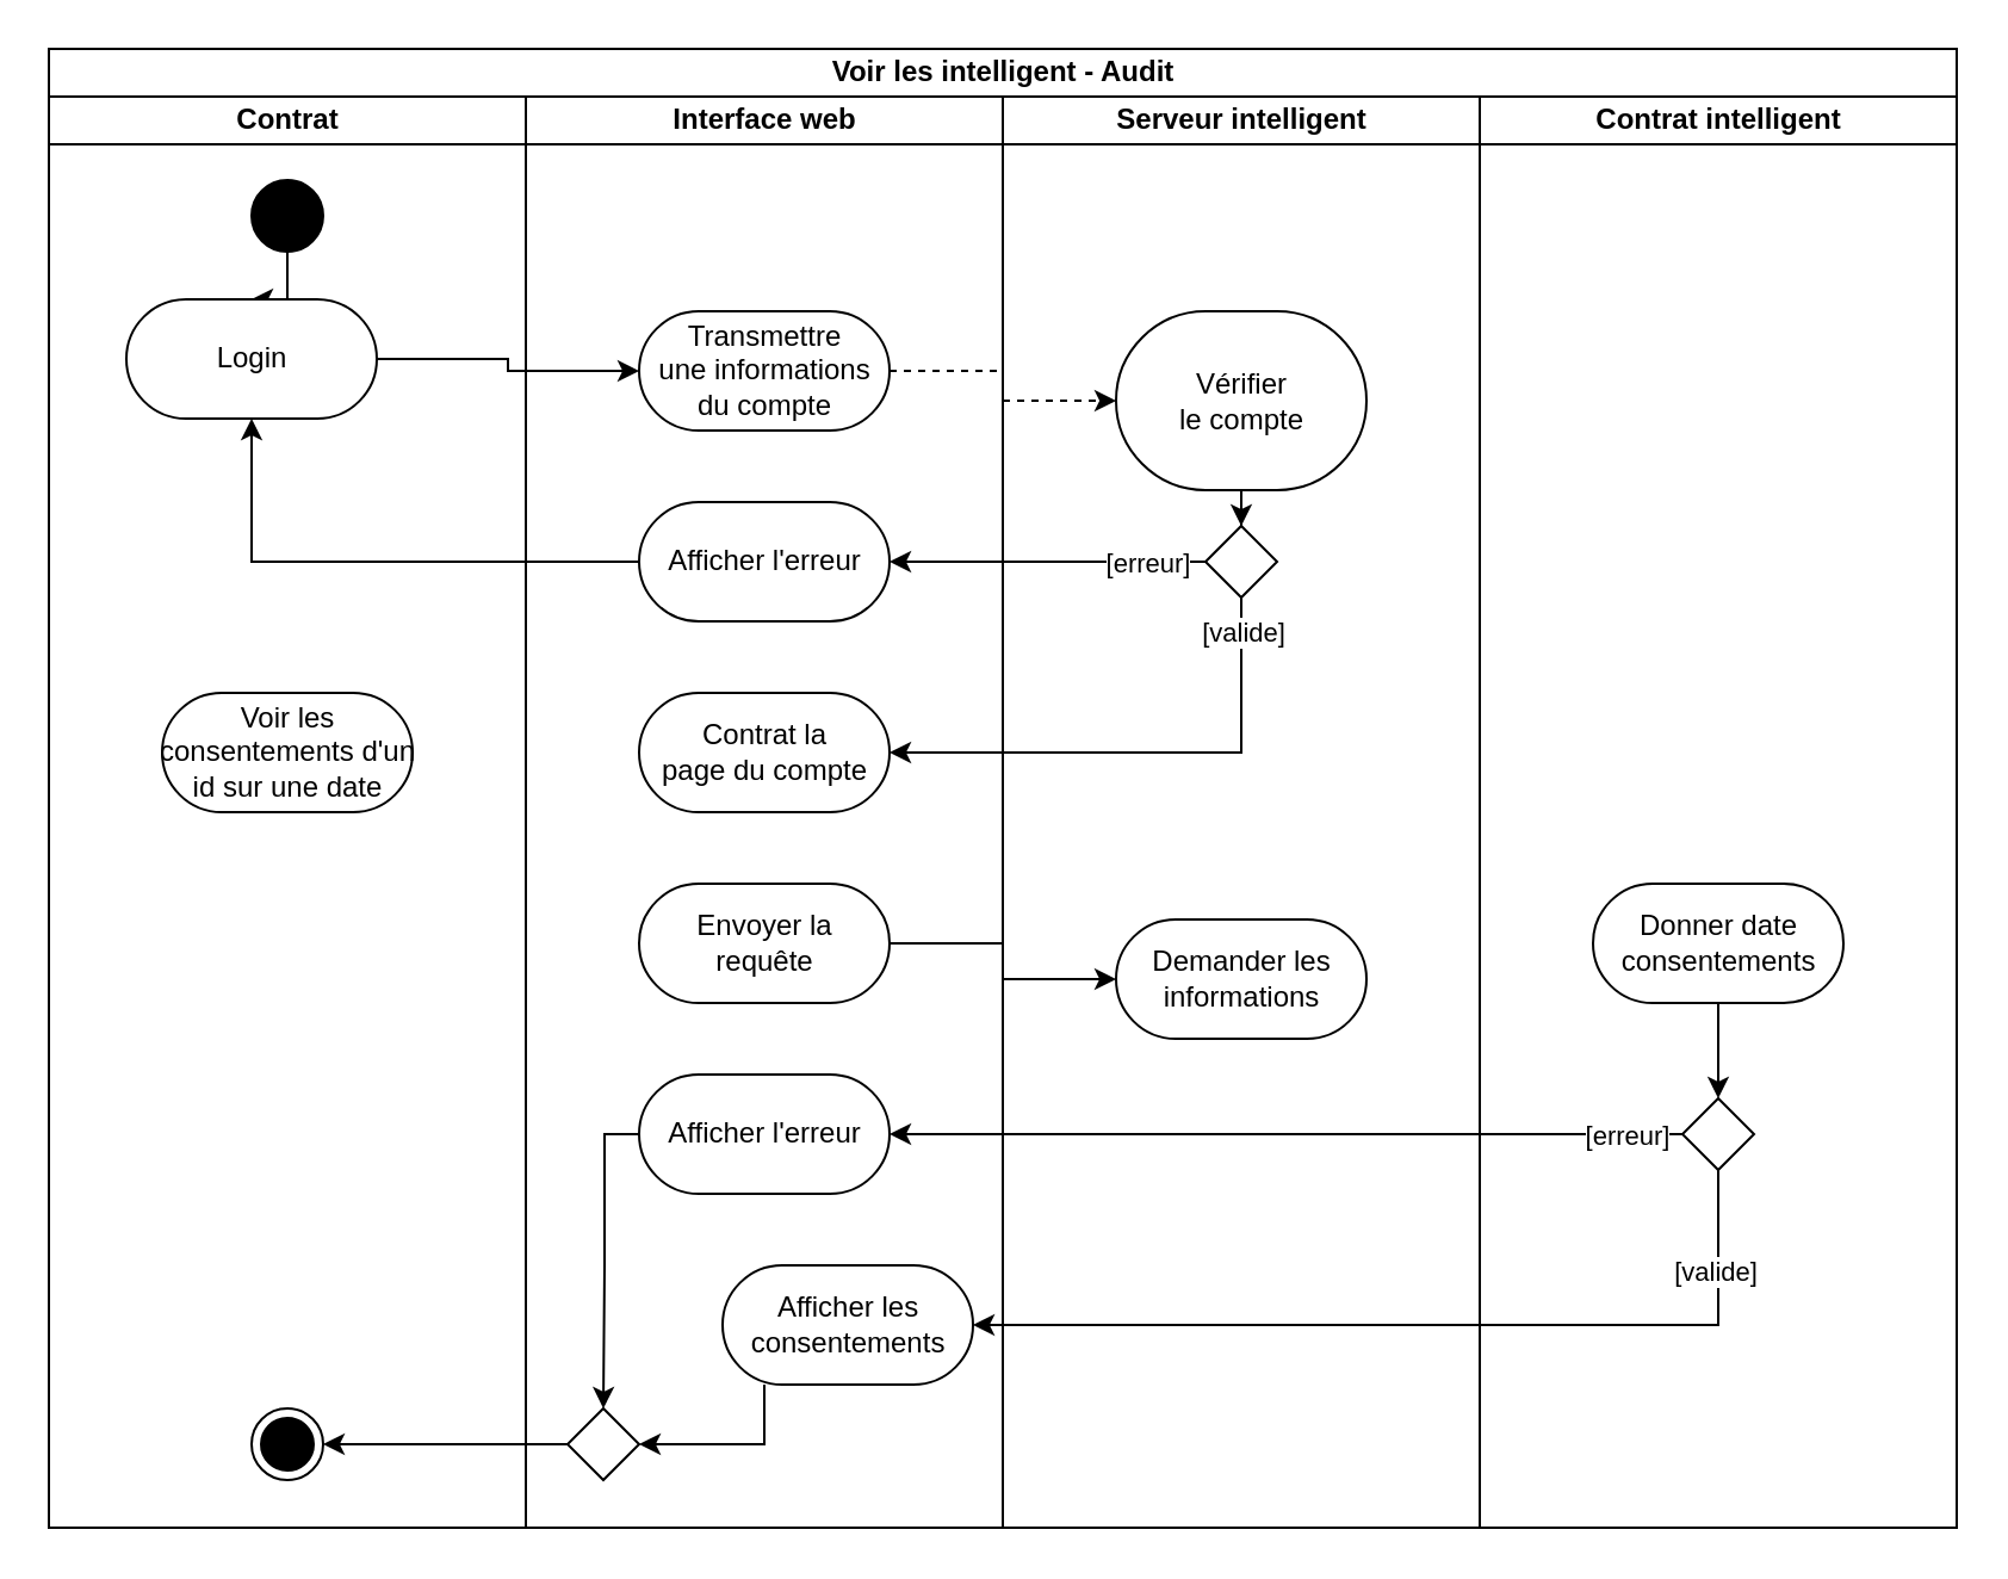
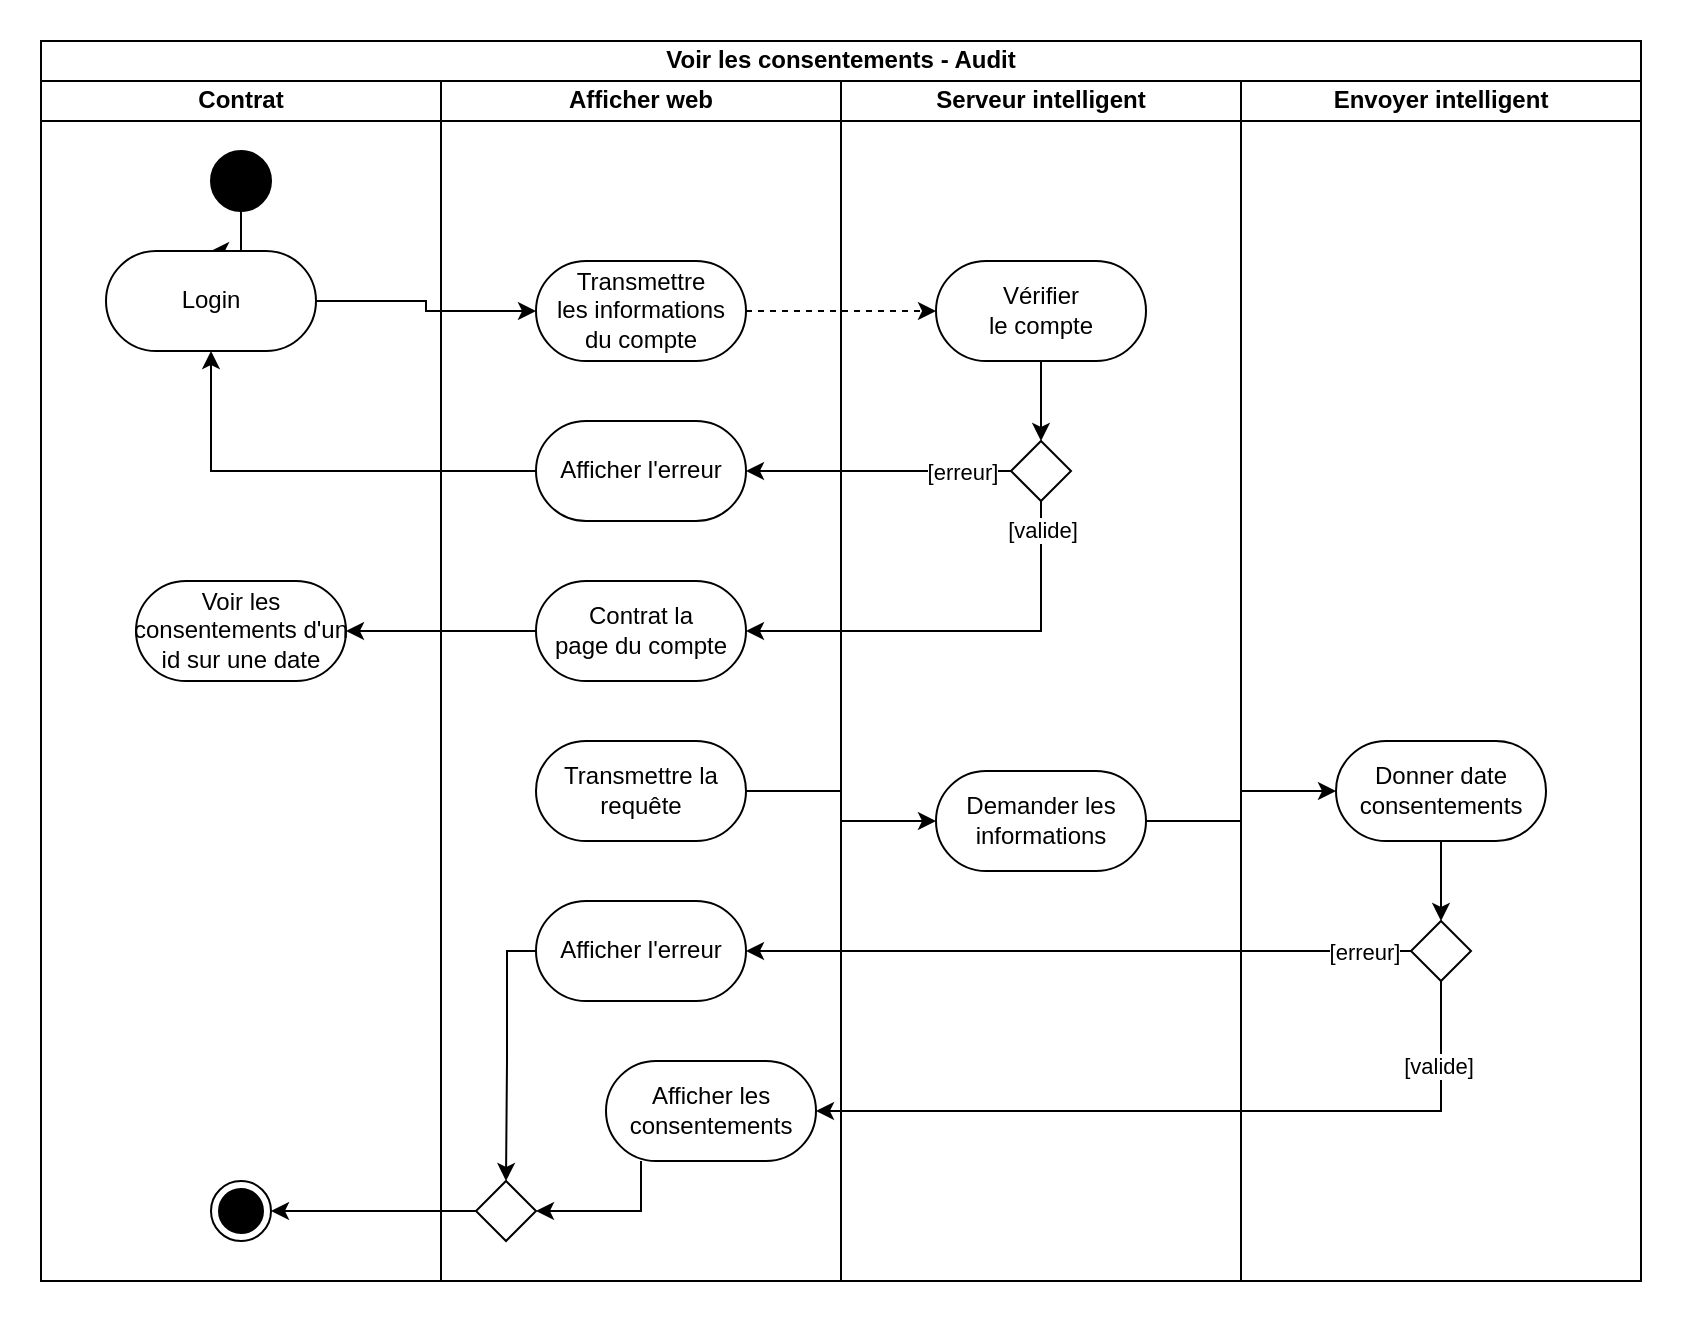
- <mxCell id="2" value="Voir les intelligent - Audit" style="swimlane;html=1;childLayout=stackLayout;resizeParent=1;resizeParentMax=0;horizontal=1;startSize=20;horizontalStack=1;" parent="1" vertex="1"><mxGeometry x="20" y="20" width="800" height="620" as="geometry" /></mxCell>
+ <mxCell id="2" value="Voir les consentements - Audit" style="swimlane;html=1;childLayout=stackLayout;resizeParent=1;resizeParentMax=0;horizontal=1;startSize=20;horizontalStack=1;" parent="1" vertex="1"><mxGeometry x="20" y="20" width="800" height="620" as="geometry" /></mxCell>
- <mxCell id="9" value="&lt;div&gt;Interface web&lt;/div&gt;" style="swimlane;html=1;startSize=20;horizontal=1;" parent="2" vertex="1"><mxGeometry x="200" y="20" width="200" height="600" as="geometry" /></mxCell>
+ <mxCell id="9" value="&lt;div&gt;Afficher web&lt;/div&gt;" style="swimlane;html=1;startSize=20;horizontal=1;" parent="2" vertex="1"><mxGeometry x="200" y="20" width="200" height="600" as="geometry" /></mxCell>
- <mxCell id="26" value="&lt;div&gt;Contrat intelligent&lt;/div&gt;" style="swimlane;html=1;startSize=20;horizontal=1;" parent="2" vertex="1"><mxGeometry x="600" y="20" width="200" height="600" as="geometry" /></mxCell>
+ <mxCell id="26" value="&lt;div&gt;Envoyer intelligent&lt;/div&gt;" style="swimlane;html=1;startSize=20;horizontal=1;" parent="2" vertex="1"><mxGeometry x="600" y="20" width="200" height="600" as="geometry" /></mxCell>
- <mxCell id="10" value="Transmettre&lt;br&gt;une informations &lt;br&gt;&lt;div&gt;du compte&lt;/div&gt;" style="html=1;dashed=0;whitespace=wrap;shape=mxgraph.dfd.start" parent="9" vertex="1"><mxGeometry x="47.5" y="90" width="105" height="50" as="geometry" /></mxCell>
+ <mxCell id="10" value="Transmettre&lt;br&gt;les informations &lt;br&gt;&lt;div&gt;du compte&lt;/div&gt;" style="html=1;dashed=0;whitespace=wrap;shape=mxgraph.dfd.start" parent="9" vertex="1"><mxGeometry x="47.5" y="90" width="105" height="50" as="geometry" /></mxCell>
- <mxCell id="21" value="Vérifier&lt;br&gt;le compte" style="html=1;dashed=0;whitespace=wrap;shape=mxgraph.dfd.start" parent="19" vertex="1"><mxGeometry x="47.5" y="90" width="105" height="75" as="geometry" /></mxCell>
+ <mxCell id="21" value="Vérifier&lt;br&gt;le compte" style="html=1;dashed=0;whitespace=wrap;shape=mxgraph.dfd.start" parent="19" vertex="1"><mxGeometry x="47.5" y="90" width="105" height="50" as="geometry" /></mxCell>
+ <mxCell id="35" style="edgeStyle=orthogonalEdgeStyle;rounded=0;orthogonalLoop=1;jettySize=auto;html=1;entryX=1;entryY=0.5;entryDx=0;entryDy=0;entryPerimeter=0;" parent="2" source="12" target="8" edge="1"><mxGeometry relative="1" as="geometry" /></mxCell>
- <mxCell id="13" value="Envoyer la&lt;br&gt;requête" style="html=1;dashed=0;whitespace=wrap;shape=mxgraph.dfd.start" parent="9" vertex="1"><mxGeometry x="47.5" y="330" width="105" height="50" as="geometry" /></mxCell>
+ <mxCell id="13" value="Transmettre la&lt;br&gt;requête" style="html=1;dashed=0;whitespace=wrap;shape=mxgraph.dfd.start" parent="9" vertex="1"><mxGeometry x="47.5" y="330" width="105" height="50" as="geometry" /></mxCell>
+ <mxCell id="37" style="edgeStyle=orthogonalEdgeStyle;rounded=0;orthogonalLoop=1;jettySize=auto;html=1;entryX=0;entryY=0.5;entryDx=0;entryDy=0;entryPerimeter=0;" parent="2" source="23" target="28" edge="1"><mxGeometry relative="1" as="geometry" /></mxCell>
